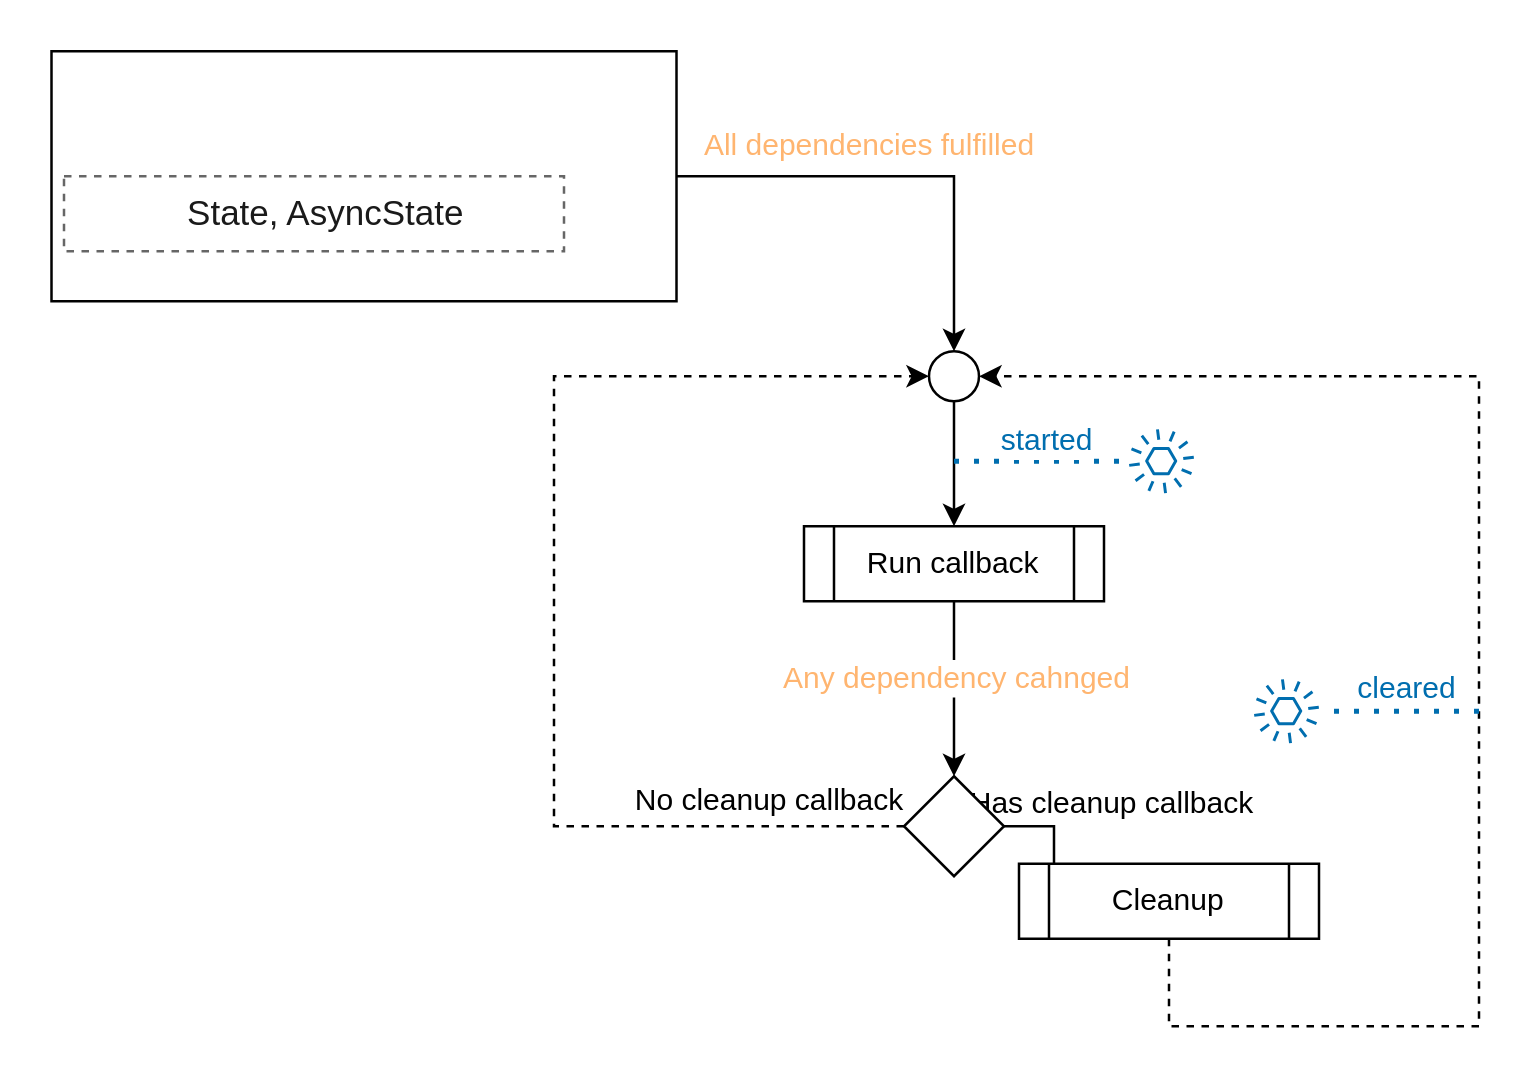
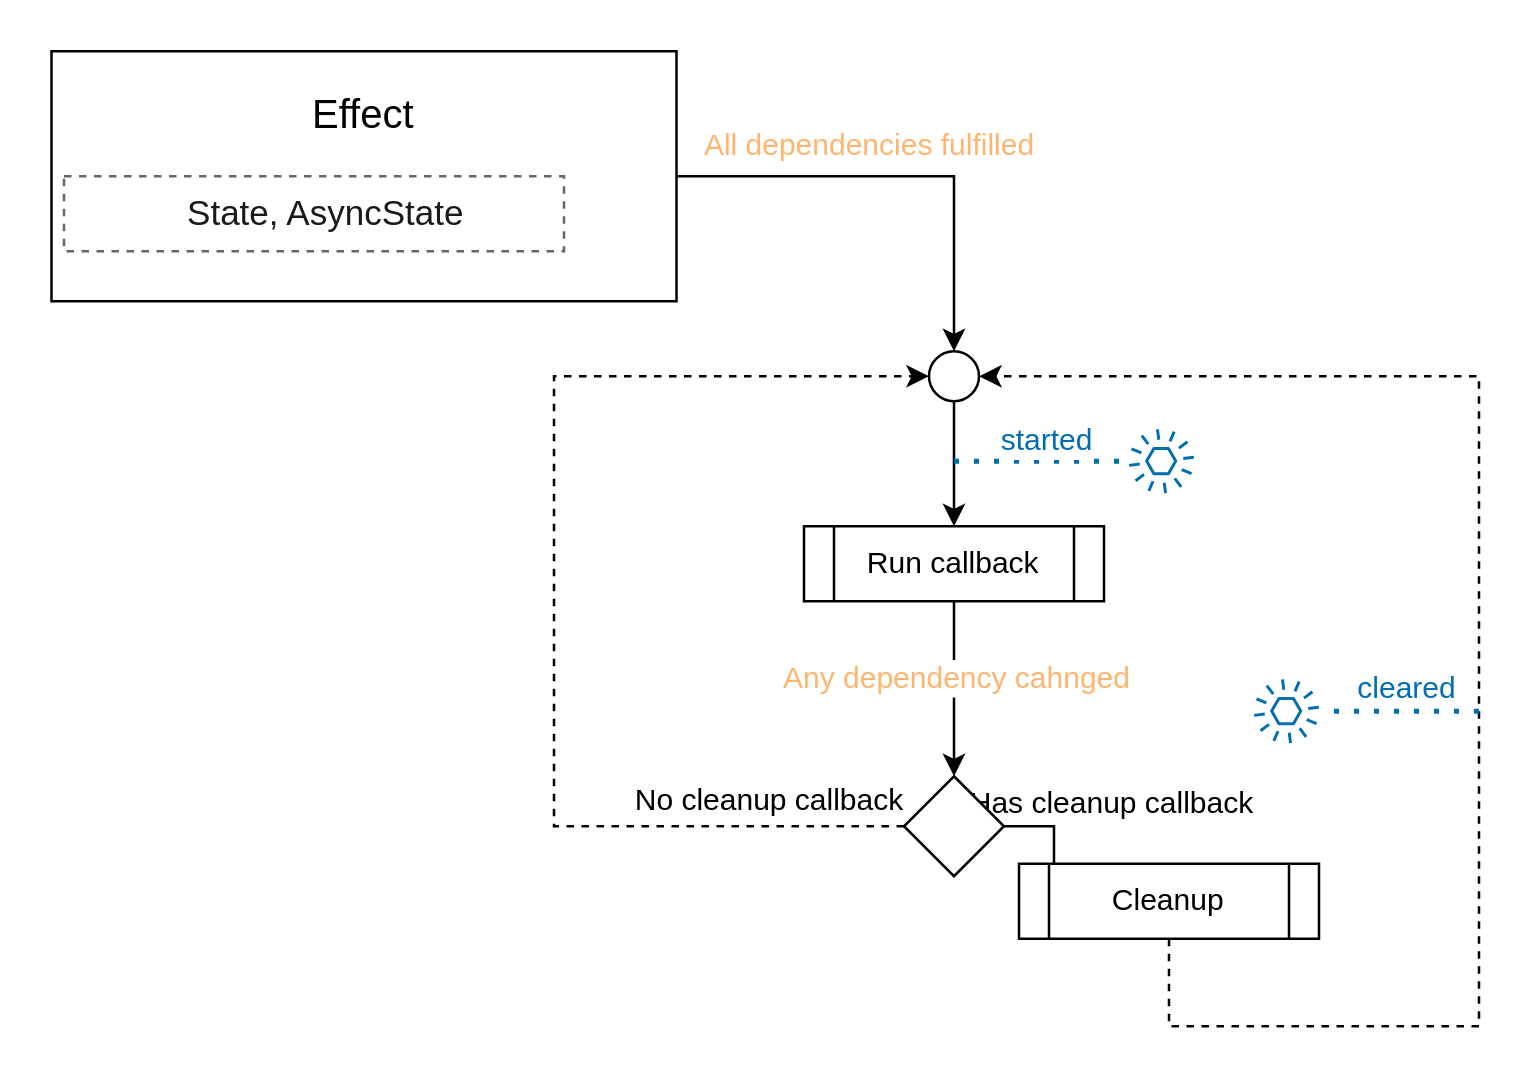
+ <mxCell id="4" value="Effect" style="text;html=1;strokeColor=none;fillColor=none;align=center;verticalAlign=middle;whiteSpace=wrap;rounded=0;fontSize=16;" vertex="1" parent="2"><mxGeometry x="70" y="10" width="110" height="30" as="geometry" /></mxCell>
